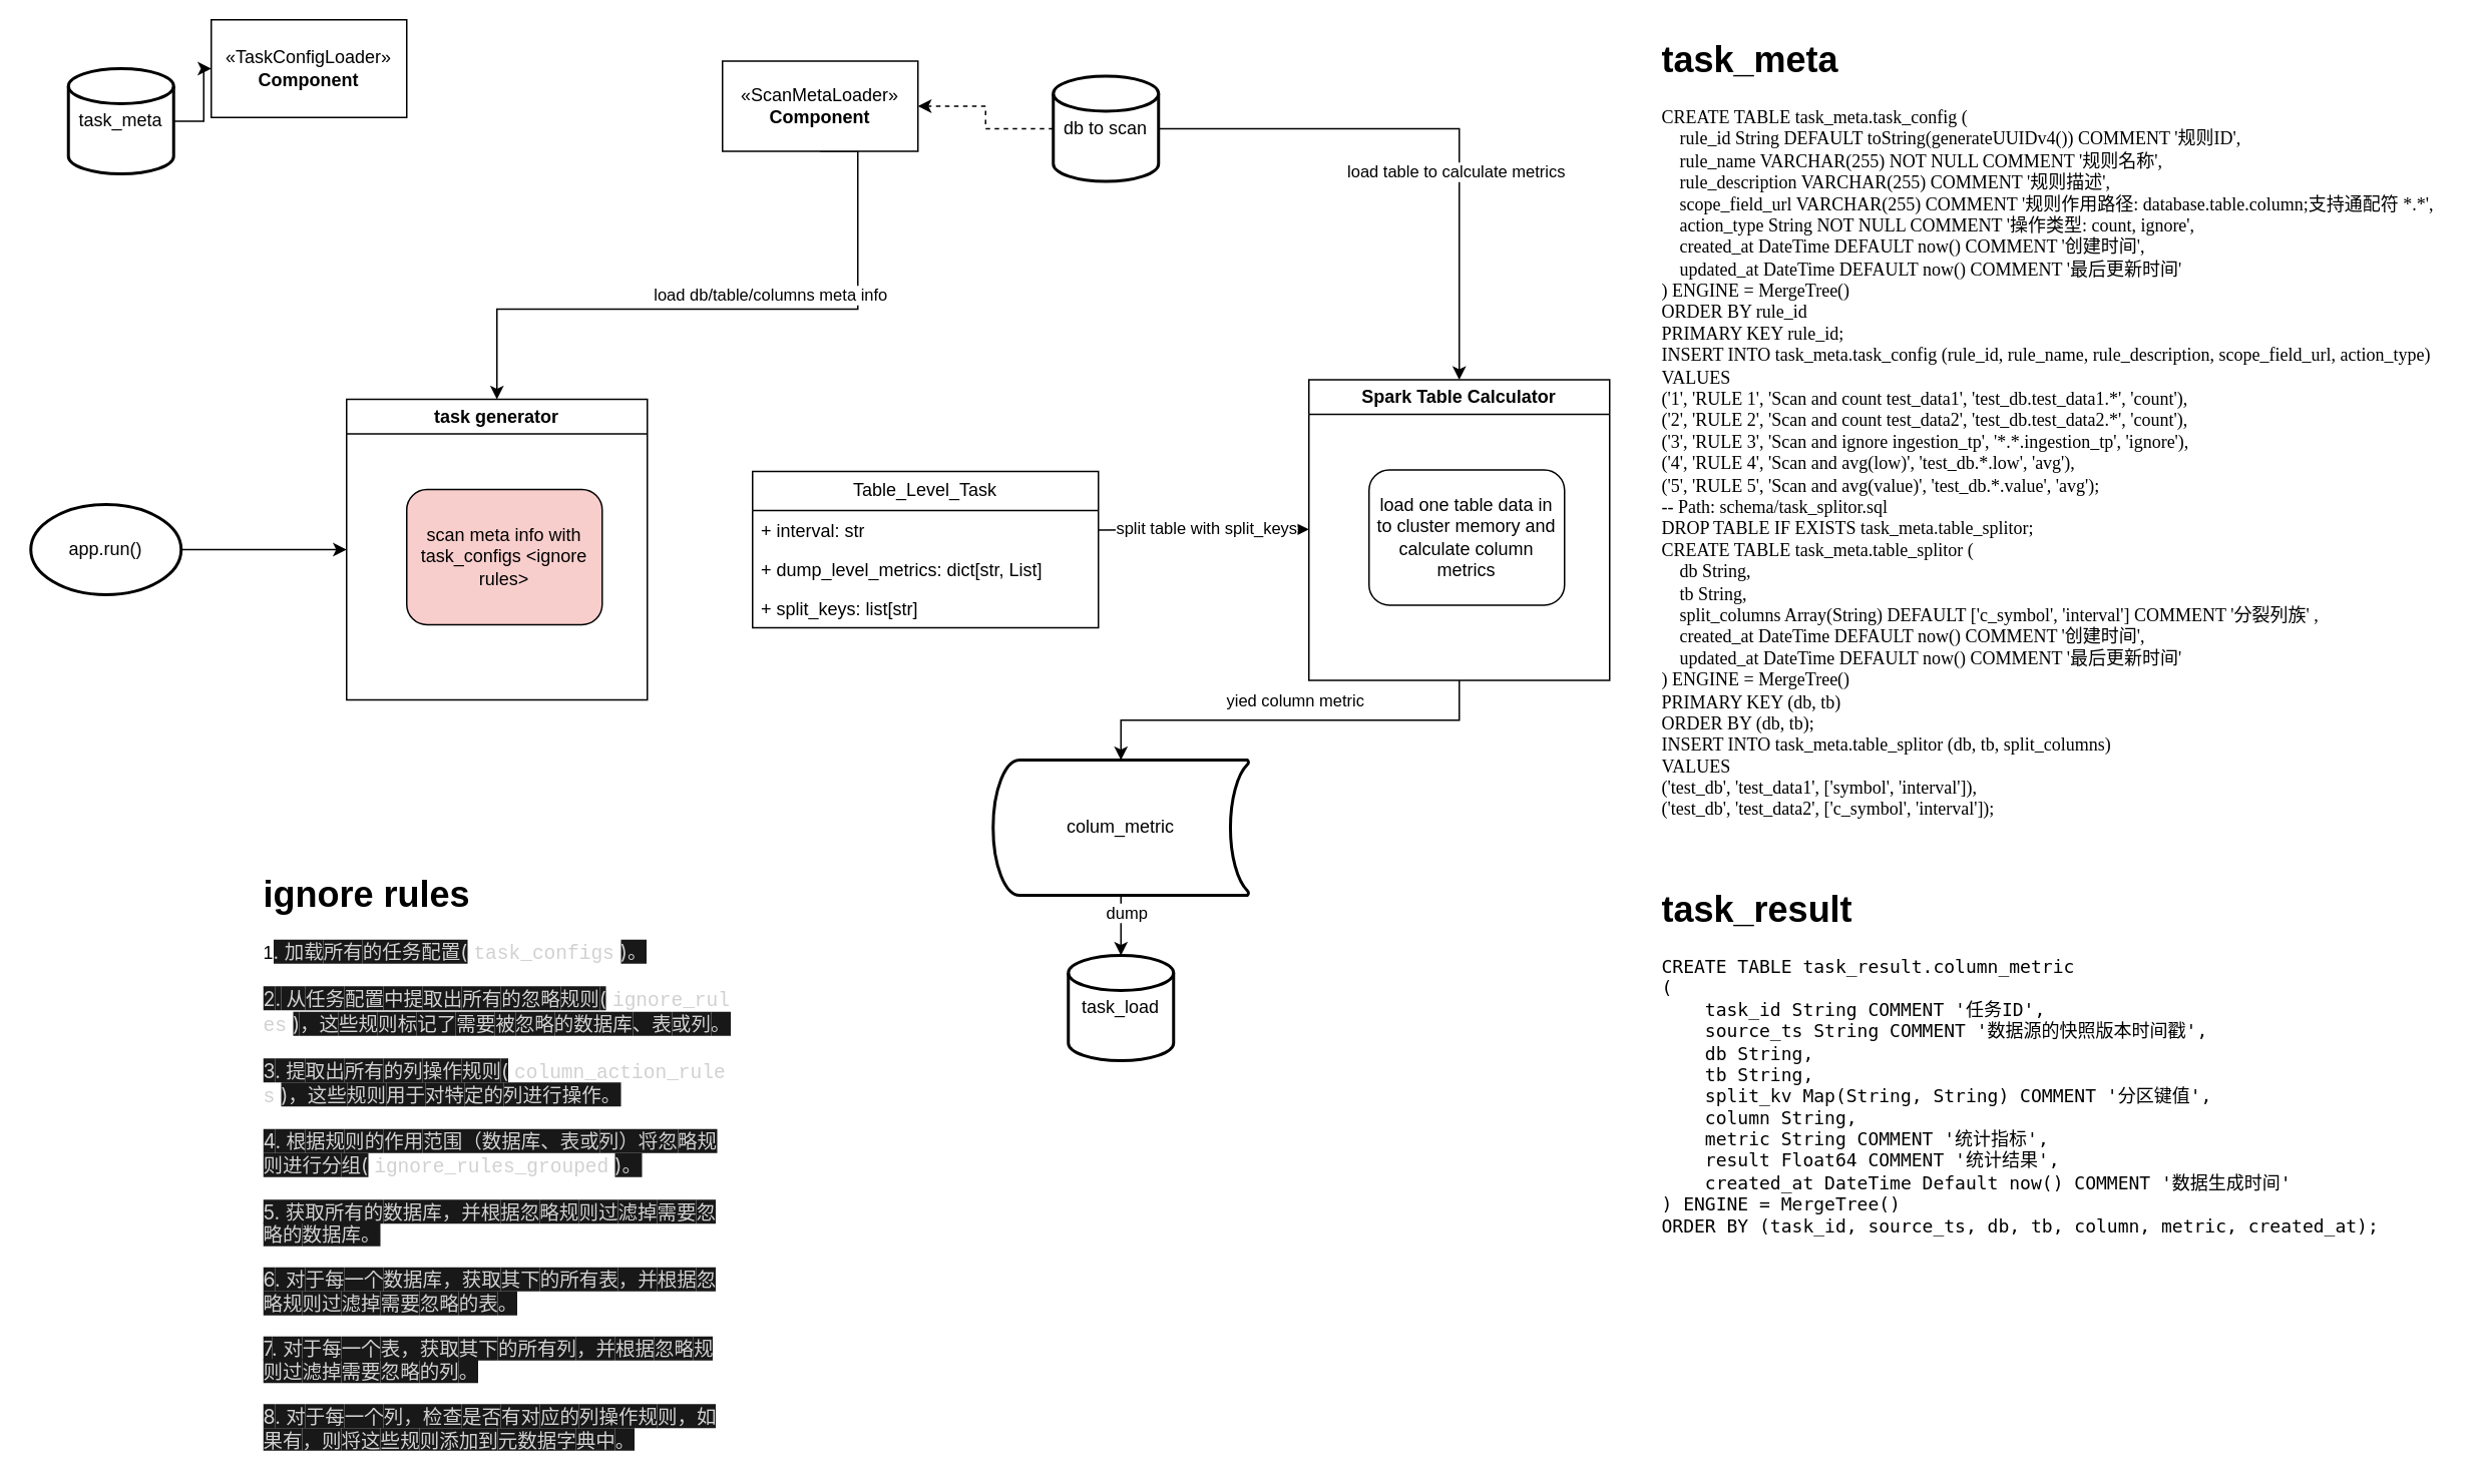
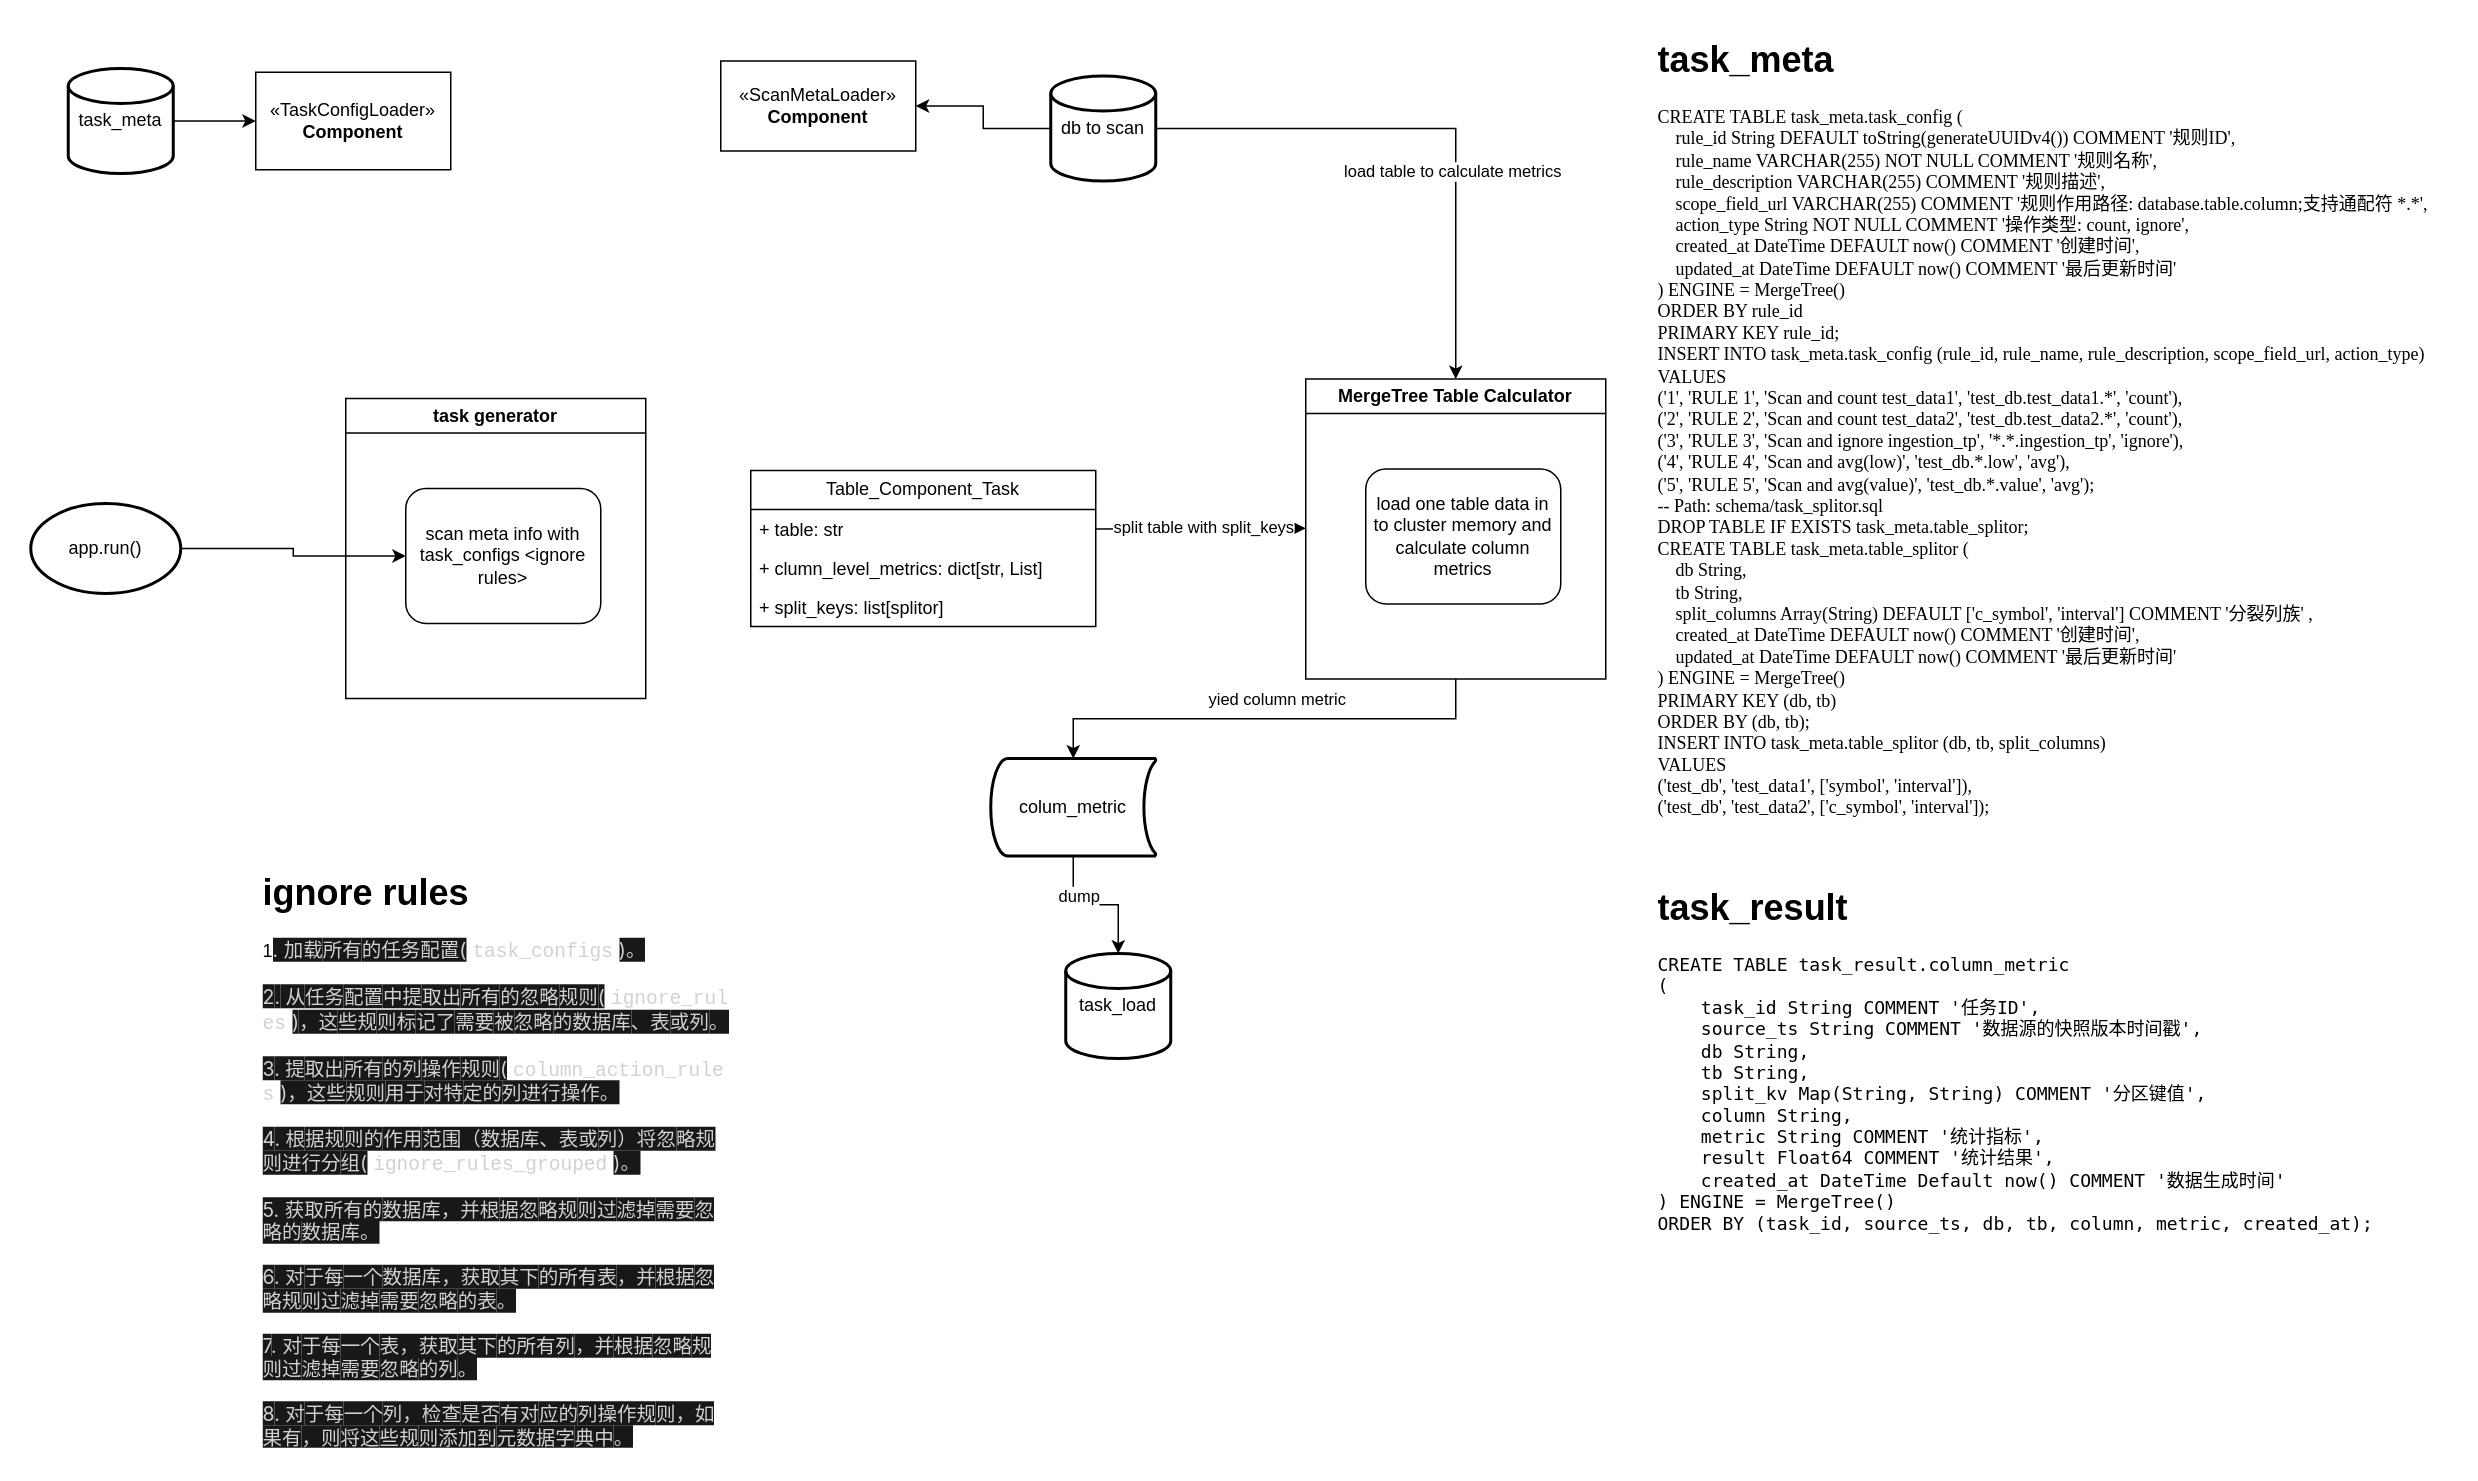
- <mxCell id="13" value="«TaskConfigLoader»&lt;br&gt;&lt;b&gt;Component&lt;/b&gt;" style="html=1;dropTarget=0;whiteSpace=wrap;" vertex="1" parent="1"><mxGeometry x="140" y="12.5" width="130" height="65" as="geometry" /></mxCell>
+ <mxCell id="13" value="«TaskConfigLoader»&lt;br&gt;&lt;b&gt;Component&lt;/b&gt;" style="html=1;dropTarget=0;whiteSpace=wrap;" vertex="1" parent="1"><mxGeometry x="170" y="47.5" width="130" height="65" as="geometry" /></mxCell>
- <mxCell id="4" style="edgeStyle=orthogonalEdgeStyle;rounded=0;orthogonalLoop=1;jettySize=auto;html=1;exitX=0;exitY=0.5;exitDx=0;exitDy=0;exitPerimeter=0;entryX=1;entryY=0.5;entryDx=0;entryDy=0;dashed=1;" edge="1" parent="1" source="7" target="16"><mxGeometry relative="1" as="geometry" /></mxCell>
+ <mxCell id="4" style="edgeStyle=orthogonalEdgeStyle;rounded=0;orthogonalLoop=1;jettySize=auto;html=1;exitX=0;exitY=0.5;exitDx=0;exitDy=0;exitPerimeter=0;entryX=1;entryY=0.5;entryDx=0;entryDy=0;" edge="1" parent="1" source="7" target="16"><mxGeometry relative="1" as="geometry" /></mxCell>
- <mxCell id="14" style="edgeStyle=orthogonalEdgeStyle;rounded=0;orthogonalLoop=1;jettySize=auto;html=1;exitX=0.5;exitY=1;exitDx=0;exitDy=0;entryX=0.5;entryY=0;entryDx=0;entryDy=0;" edge="1" parent="1" source="16" target="11"><mxGeometry relative="1" as="geometry"><Array as="points"><mxPoint x="570" y="205" /><mxPoint x="330" y="205" /></Array></mxGeometry></mxCell>
- <mxCell id="15" value="load db/table/columns meta info" style="edgeLabel;html=1;align=center;verticalAlign=middle;resizable=0;points=[];" vertex="1" connectable="0" parent="14"><mxGeometry x="-0.131" y="-1" relative="1" as="geometry"><mxPoint x="-2" y="-9" as="offset" /></mxGeometry></mxCell>
- <mxCell id="23" value="Spark Table Calculator" style="swimlane;whiteSpace=wrap;html=1;" vertex="1" parent="1"><mxGeometry x="870" y="252" width="200" height="200" as="geometry" /></mxCell>
+ <mxCell id="23" value="MergeTree Table Calculator" style="swimlane;whiteSpace=wrap;html=1;" vertex="1" parent="1"><mxGeometry x="870" y="252" width="200" height="200" as="geometry" /></mxCell>
- <mxCell id="17" value="Table_Level_Task" style="swimlane;fontStyle=0;childLayout=stackLayout;horizontal=1;startSize=26;fillColor=none;horizontalStack=0;resizeParent=1;resizeParentMax=0;resizeLast=0;collapsible=1;marginBottom=0;whiteSpace=wrap;html=1;" vertex="1" parent="1"><mxGeometry x="500" y="313" width="230" height="104" as="geometry" /></mxCell>
+ <mxCell id="17" value="Table_Component_Task" style="swimlane;fontStyle=0;childLayout=stackLayout;horizontal=1;startSize=26;fillColor=none;horizontalStack=0;resizeParent=1;resizeParentMax=0;resizeLast=0;collapsible=1;marginBottom=0;whiteSpace=wrap;html=1;" vertex="1" parent="1"><mxGeometry x="500" y="313" width="230" height="104" as="geometry" /></mxCell>
- <mxCell id="18" value="+ interval: str" style="text;strokeColor=none;fillColor=none;align=left;verticalAlign=top;spacingLeft=4;spacingRight=4;overflow=hidden;rotatable=0;points=[[0,0.5],[1,0.5]];portConstraint=eastwest;whiteSpace=wrap;html=1;" vertex="1" parent="17"><mxGeometry y="26" width="230" height="26" as="geometry" /></mxCell>
+ <mxCell id="18" value="+ table: str" style="text;strokeColor=none;fillColor=none;align=left;verticalAlign=top;spacingLeft=4;spacingRight=4;overflow=hidden;rotatable=0;points=[[0,0.5],[1,0.5]];portConstraint=eastwest;whiteSpace=wrap;html=1;" vertex="1" parent="17"><mxGeometry y="26" width="230" height="26" as="geometry" /></mxCell>
- <mxCell id="9" style="edgeStyle=orthogonalEdgeStyle;rounded=0;orthogonalLoop=1;jettySize=auto;html=1;exitX=1;exitY=0.5;exitDx=0;exitDy=0;exitPerimeter=0;entryX=0;entryY=0.5;entryDx=0;entryDy=0;" edge="1" parent="1" source="10" target="11"><mxGeometry relative="1" as="geometry"><mxPoint x="220" y="305" as="targetPoint" /></mxGeometry></mxCell>
+ <mxCell id="9" style="edgeStyle=orthogonalEdgeStyle;rounded=0;orthogonalLoop=1;jettySize=auto;html=1;exitX=1;exitY=0.5;exitDx=0;exitDy=0;exitPerimeter=0;" edge="1" parent="1" source="10" target="12"><mxGeometry relative="1" as="geometry"><mxPoint x="220" y="305" as="targetPoint" /></mxGeometry></mxCell>
- <mxCell id="12" value="scan meta info with task_configs &amp;lt;ignore rules&amp;gt;" style="rounded=1;whiteSpace=wrap;html=1;fillColor=#f8cecc;" vertex="1" parent="11"><mxGeometry x="40" y="60" width="130" height="90" as="geometry" /></mxCell>
+ <mxCell id="12" value="scan meta info with task_configs &amp;lt;ignore rules&amp;gt;" style="rounded=1;whiteSpace=wrap;html=1;" vertex="1" parent="11"><mxGeometry x="40" y="60" width="130" height="90" as="geometry" /></mxCell>
- <mxCell id="19" value="+ dump_level_metrics: dict[str, List]" style="text;strokeColor=none;fillColor=none;align=left;verticalAlign=top;spacingLeft=4;spacingRight=4;overflow=hidden;rotatable=0;points=[[0,0.5],[1,0.5]];portConstraint=eastwest;whiteSpace=wrap;html=1;" vertex="1" parent="17"><mxGeometry y="52" width="230" height="26" as="geometry" /></mxCell>
+ <mxCell id="19" value="+ clumn_level_metrics: dict[str, List]" style="text;strokeColor=none;fillColor=none;align=left;verticalAlign=top;spacingLeft=4;spacingRight=4;overflow=hidden;rotatable=0;points=[[0,0.5],[1,0.5]];portConstraint=eastwest;whiteSpace=wrap;html=1;" vertex="1" parent="17"><mxGeometry y="52" width="230" height="26" as="geometry" /></mxCell>
- <mxCell id="20" value="+ split_keys: list[str]" style="text;strokeColor=none;fillColor=none;align=left;verticalAlign=top;spacingLeft=4;spacingRight=4;overflow=hidden;rotatable=0;points=[[0,0.5],[1,0.5]];portConstraint=eastwest;whiteSpace=wrap;html=1;" vertex="1" parent="17"><mxGeometry y="78" width="230" height="26" as="geometry" /></mxCell>
+ <mxCell id="20" value="+ split_keys: list[splitor]" style="text;strokeColor=none;fillColor=none;align=left;verticalAlign=top;spacingLeft=4;spacingRight=4;overflow=hidden;rotatable=0;points=[[0,0.5],[1,0.5]];portConstraint=eastwest;whiteSpace=wrap;html=1;" vertex="1" parent="17"><mxGeometry y="78" width="230" height="26" as="geometry" /></mxCell>
- <mxCell id="25" value="colum_metric" style="strokeWidth=2;html=1;shape=mxgraph.flowchart.stored_data;whiteSpace=wrap;" vertex="1" parent="1"><mxGeometry x="660" y="505" width="170" height="90" as="geometry" /></mxCell>
+ <mxCell id="25" value="colum_metric" style="strokeWidth=2;html=1;shape=mxgraph.flowchart.stored_data;whiteSpace=wrap;" vertex="1" parent="1"><mxGeometry x="660" y="505" width="110" height="65" as="geometry" /></mxCell>
